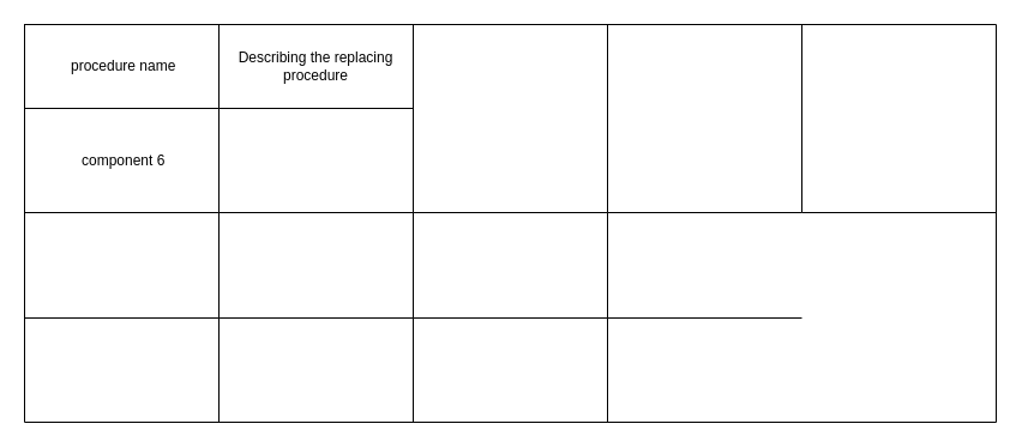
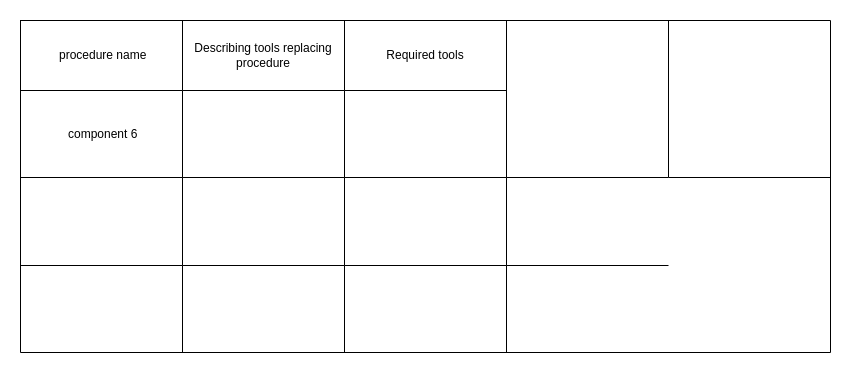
- <mxCell id="5" value="Describing the replacing procedure" style="shape=partialRectangle;html=1;whiteSpace=wrap;connectable=0;overflow=hidden;fillColor=none;top=0;left=0;bottom=0;right=0;pointerEvents=1;" vertex="1" parent="3"><mxGeometry x="162" width="162" height="70" as="geometry" /></mxCell>
+ <mxCell id="5" value="Describing tools replacing procedure" style="shape=partialRectangle;html=1;whiteSpace=wrap;connectable=0;overflow=hidden;fillColor=none;top=0;left=0;bottom=0;right=0;pointerEvents=1;" vertex="1" parent="3"><mxGeometry x="162" width="162" height="70" as="geometry" /></mxCell>
+ <mxCell id="6" value="Required tools " style="shape=partialRectangle;html=1;whiteSpace=wrap;connectable=0;overflow=hidden;fillColor=none;top=0;left=0;bottom=0;right=0;pointerEvents=1;" vertex="1" parent="3"><mxGeometry x="324" width="162" height="70" as="geometry" /></mxCell>
